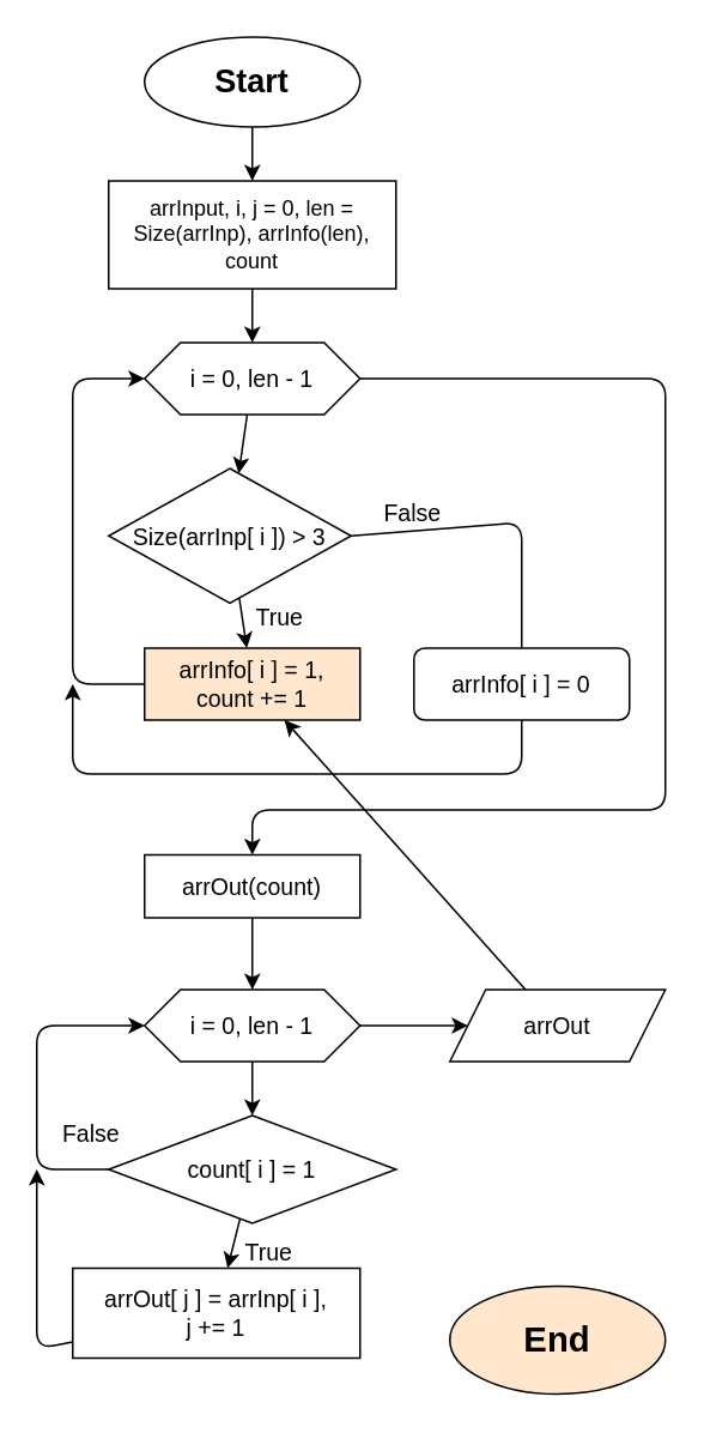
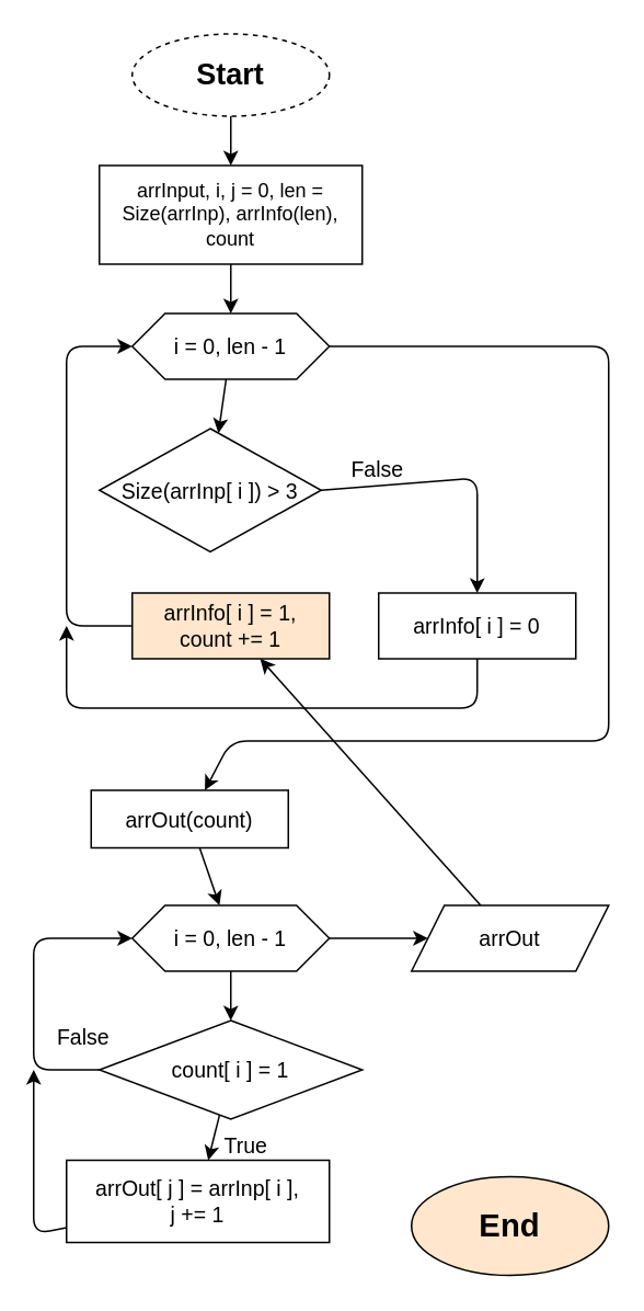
- <mxCell id="3" value="&lt;h2&gt;Start&lt;/h2&gt;" style="ellipse;whiteSpace=wrap;html=1;fontFamily=Helvetica;align=center;" parent="1" vertex="1"><mxGeometry x="80" y="20" width="120" height="50" as="geometry" /></mxCell>
+ <mxCell id="3" value="&lt;h2&gt;Start&lt;/h2&gt;" style="ellipse;whiteSpace=wrap;html=1;fontFamily=Helvetica;align=center;dashed=1;" parent="1" vertex="1"><mxGeometry x="80" y="20" width="120" height="50" as="geometry" /></mxCell>
- <mxCell id="9" value="True" style="edgeStyle=none;html=1;fontFamily=Helvetica;fontSize=13;" parent="1" source="11" target="13" edge="1"><mxGeometry y="20" relative="1" as="geometry"><mxPoint as="offset" /></mxGeometry></mxCell>
- <mxCell id="10" value="False" style="edgeStyle=none;html=1;fontFamily=Helvetica;fontSize=13;exitX=1;exitY=0.5;exitDx=0;exitDy=0;endArrow=none;" parent="1" source="11" target="15" edge="1"><mxGeometry x="-0.571" y="10" relative="1" as="geometry"><Array as="points"><mxPoint x="290" y="290" /></Array><mxPoint as="offset" /></mxGeometry></mxCell>
+ <mxCell id="10" value="False" style="edgeStyle=none;html=1;fontFamily=Helvetica;fontSize=13;exitX=1;exitY=0.5;exitDx=0;exitDy=0;" parent="1" source="11" target="15" edge="1"><mxGeometry x="-0.571" y="10" relative="1" as="geometry"><Array as="points"><mxPoint x="290" y="290" /></Array><mxPoint as="offset" /></mxGeometry></mxCell>
- <mxCell id="15" value="arrInfo[ i ] = 0" style="whiteSpace=wrap;html=1;fontSize=13;rounded=1;" parent="1" vertex="1"><mxGeometry x="230" y="360" width="120" height="40" as="geometry" /></mxCell>
+ <mxCell id="15" value="arrInfo[ i ] = 0" style="whiteSpace=wrap;html=1;fontSize=13;" parent="1" vertex="1"><mxGeometry x="230" y="360" width="120" height="40" as="geometry" /></mxCell>
- <mxCell id="17" value="arrOut(count)" style="whiteSpace=wrap;html=1;fontSize=13;" parent="1" vertex="1"><mxGeometry x="80" y="475" width="120" height="35" as="geometry" /></mxCell>
+ <mxCell id="17" value="arrOut(count)" style="whiteSpace=wrap;html=1;fontSize=13;" parent="1" vertex="1"><mxGeometry x="55" y="480" width="120" height="35" as="geometry" /></mxCell>
